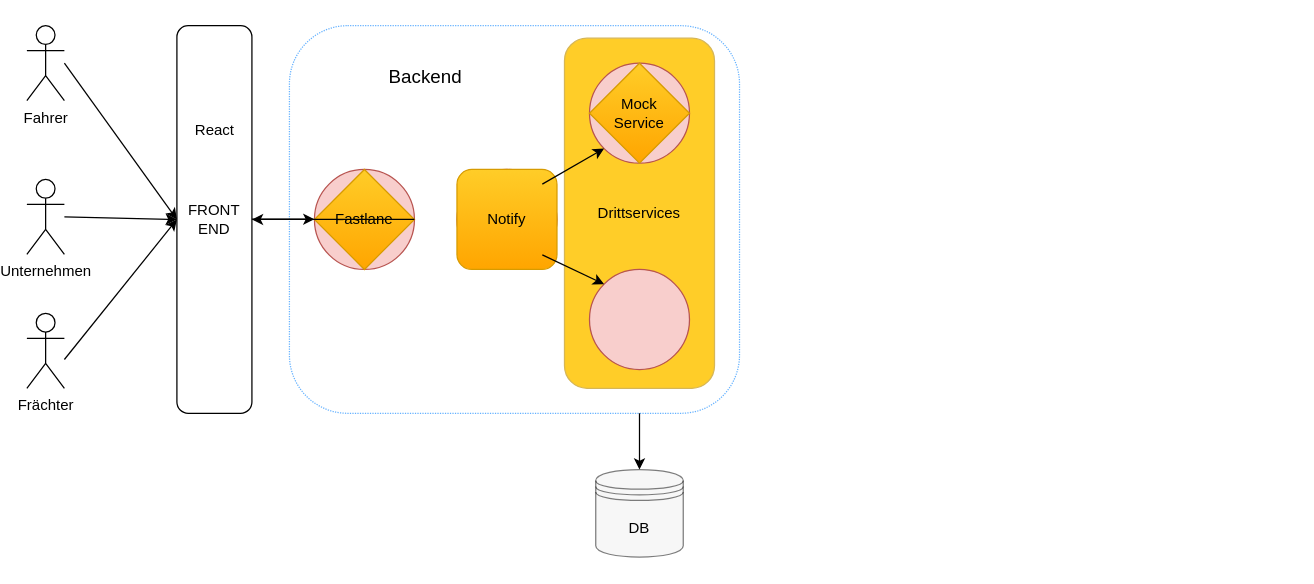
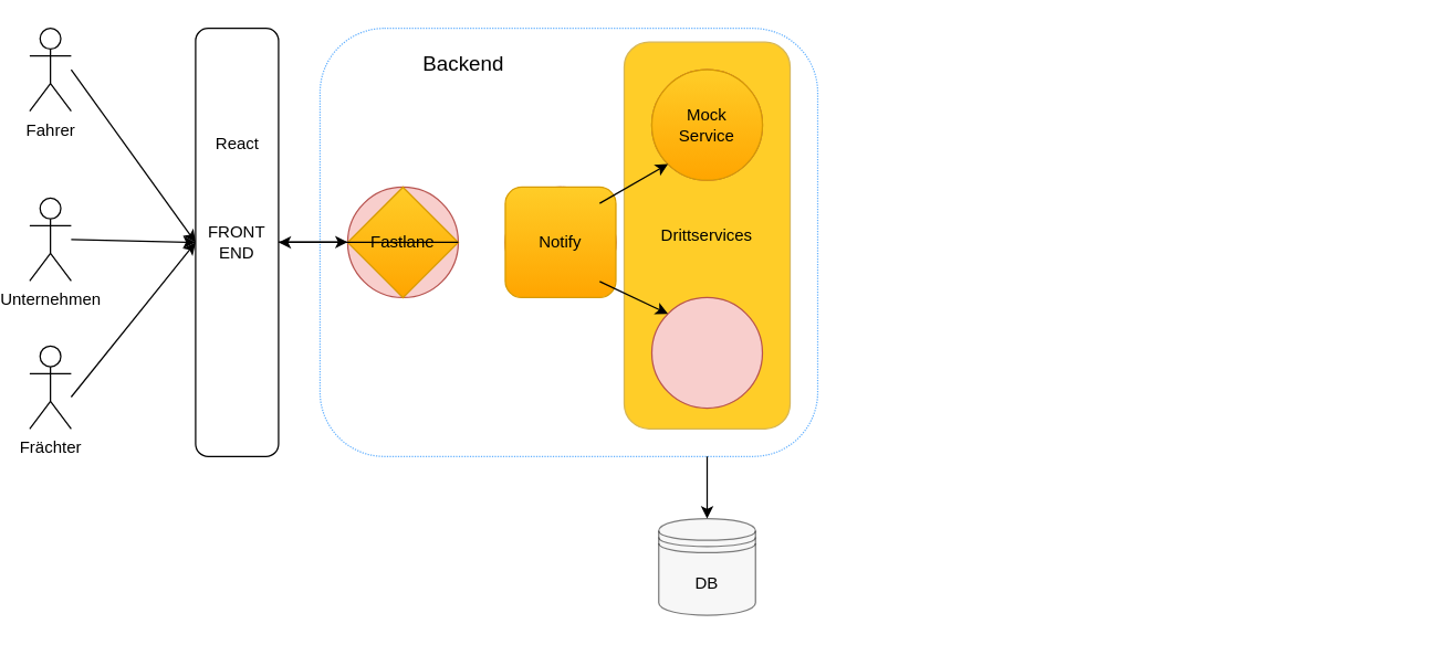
- <mxCell id="21" value="&lt;font style=&quot;font-size: 15px;&quot;&gt;Backend&lt;/font&gt;" style="text;html=1;strokeColor=none;fillColor=none;align=center;verticalAlign=middle;whiteSpace=wrap;rounded=0;" vertex="1" parent="1"><mxGeometry x="309" y="45" width="60" height="30" as="geometry" /></mxCell>
+ <mxCell id="21" value="&lt;font style=&quot;font-size: 15px;&quot;&gt;Backend&lt;/font&gt;" style="text;html=1;strokeColor=none;fillColor=none;align=center;verticalAlign=middle;whiteSpace=wrap;rounded=0;" vertex="1" parent="1"><mxGeometry x="304" y="30" width="60" height="30" as="geometry" /></mxCell>
- <mxCell id="11" value="Mock&lt;br&gt;Service" style="rhombus;whiteSpace=wrap;html=1;fillColor=#ffcd28;gradientColor=#ffa500;strokeColor=#d79b00;" vertex="1" parent="8"><mxGeometry width="80" height="80" as="geometry" /></mxCell>
+ <mxCell id="11" value="Mock&lt;br&gt;Service" style="ellipse;whiteSpace=wrap;html=1;fillColor=#ffcd28;gradientColor=#ffa500;strokeColor=#d79b00;" vertex="1" parent="8"><mxGeometry width="80" height="80" as="geometry" /></mxCell>
